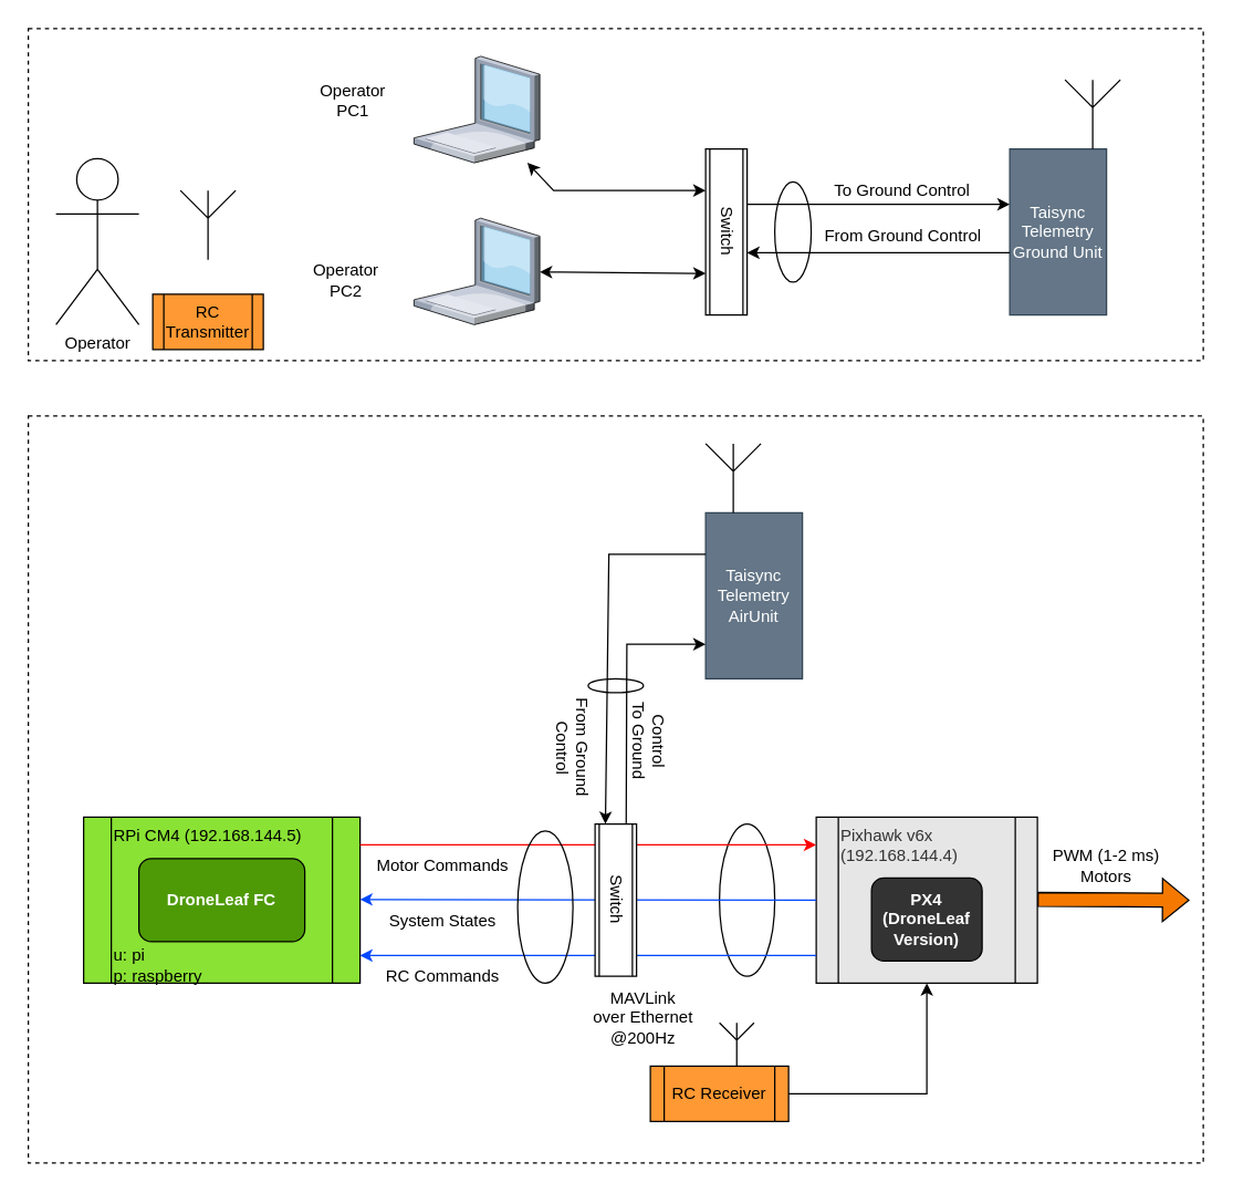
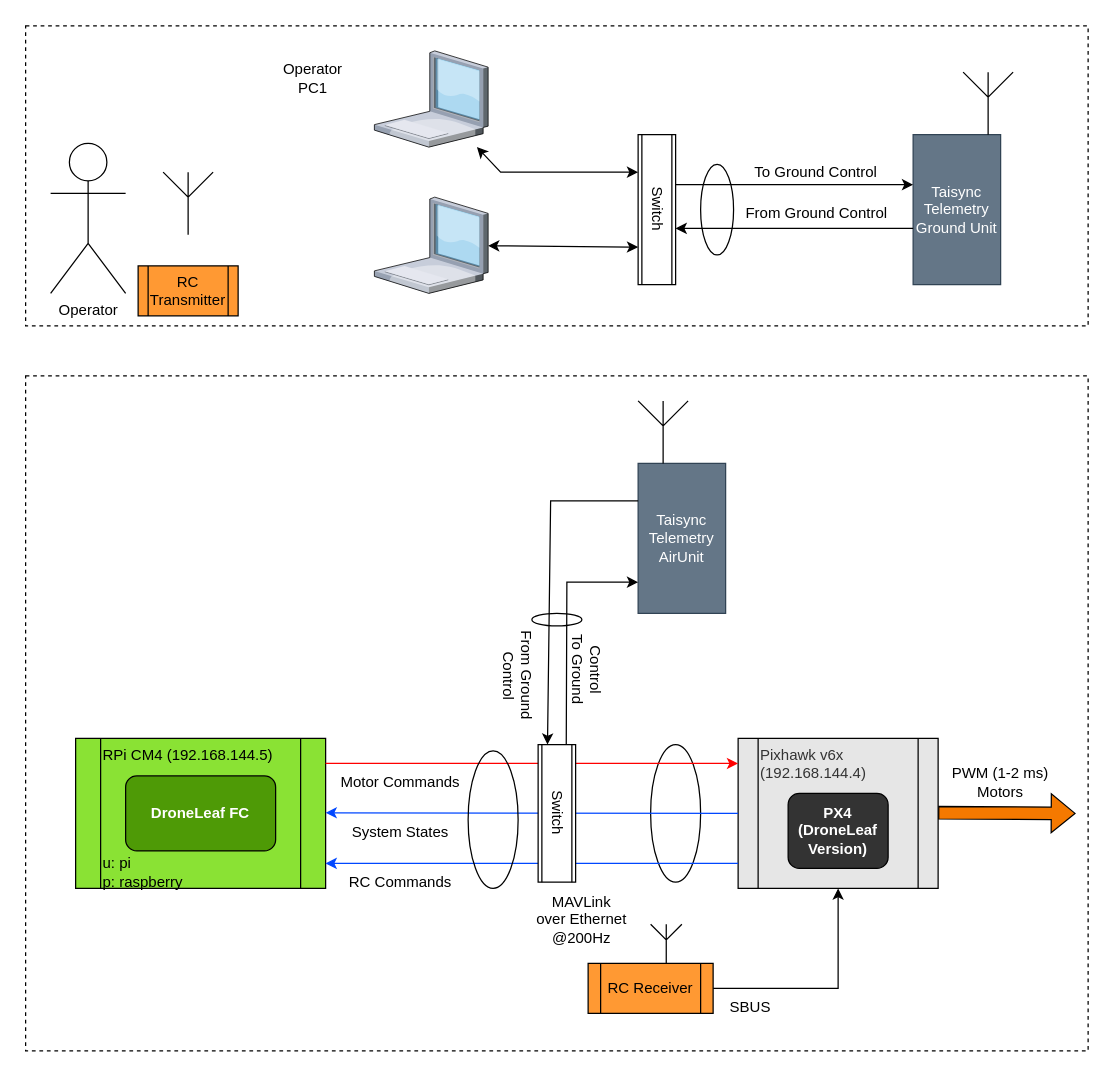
- <mxCell id="39" value="Operator PC1" style="text;html=1;align=center;verticalAlign=middle;whiteSpace=wrap;rounded=0;" parent="1" vertex="1"><mxGeometry x="225" y="57" width="60" height="30" as="geometry" /></mxCell>
+ <mxCell id="39" value="Operator PC1" style="text;html=1;align=center;verticalAlign=middle;whiteSpace=wrap;rounded=0;" parent="1" vertex="1"><mxGeometry x="220" y="47" width="60" height="30" as="geometry" /></mxCell>
- <mxCell id="40" value="Operator PC2" style="text;html=1;align=center;verticalAlign=middle;whiteSpace=wrap;rounded=0;" parent="1" vertex="1"><mxGeometry x="220" y="187" width="60" height="30" as="geometry" /></mxCell>
+ <mxCell id="9" value="SBUS" style="text;html=1;align=center;verticalAlign=middle;whiteSpace=wrap;rounded=0;" parent="1" vertex="1"><mxGeometry x="570" y="790" width="60" height="30" as="geometry" /></mxCell>
